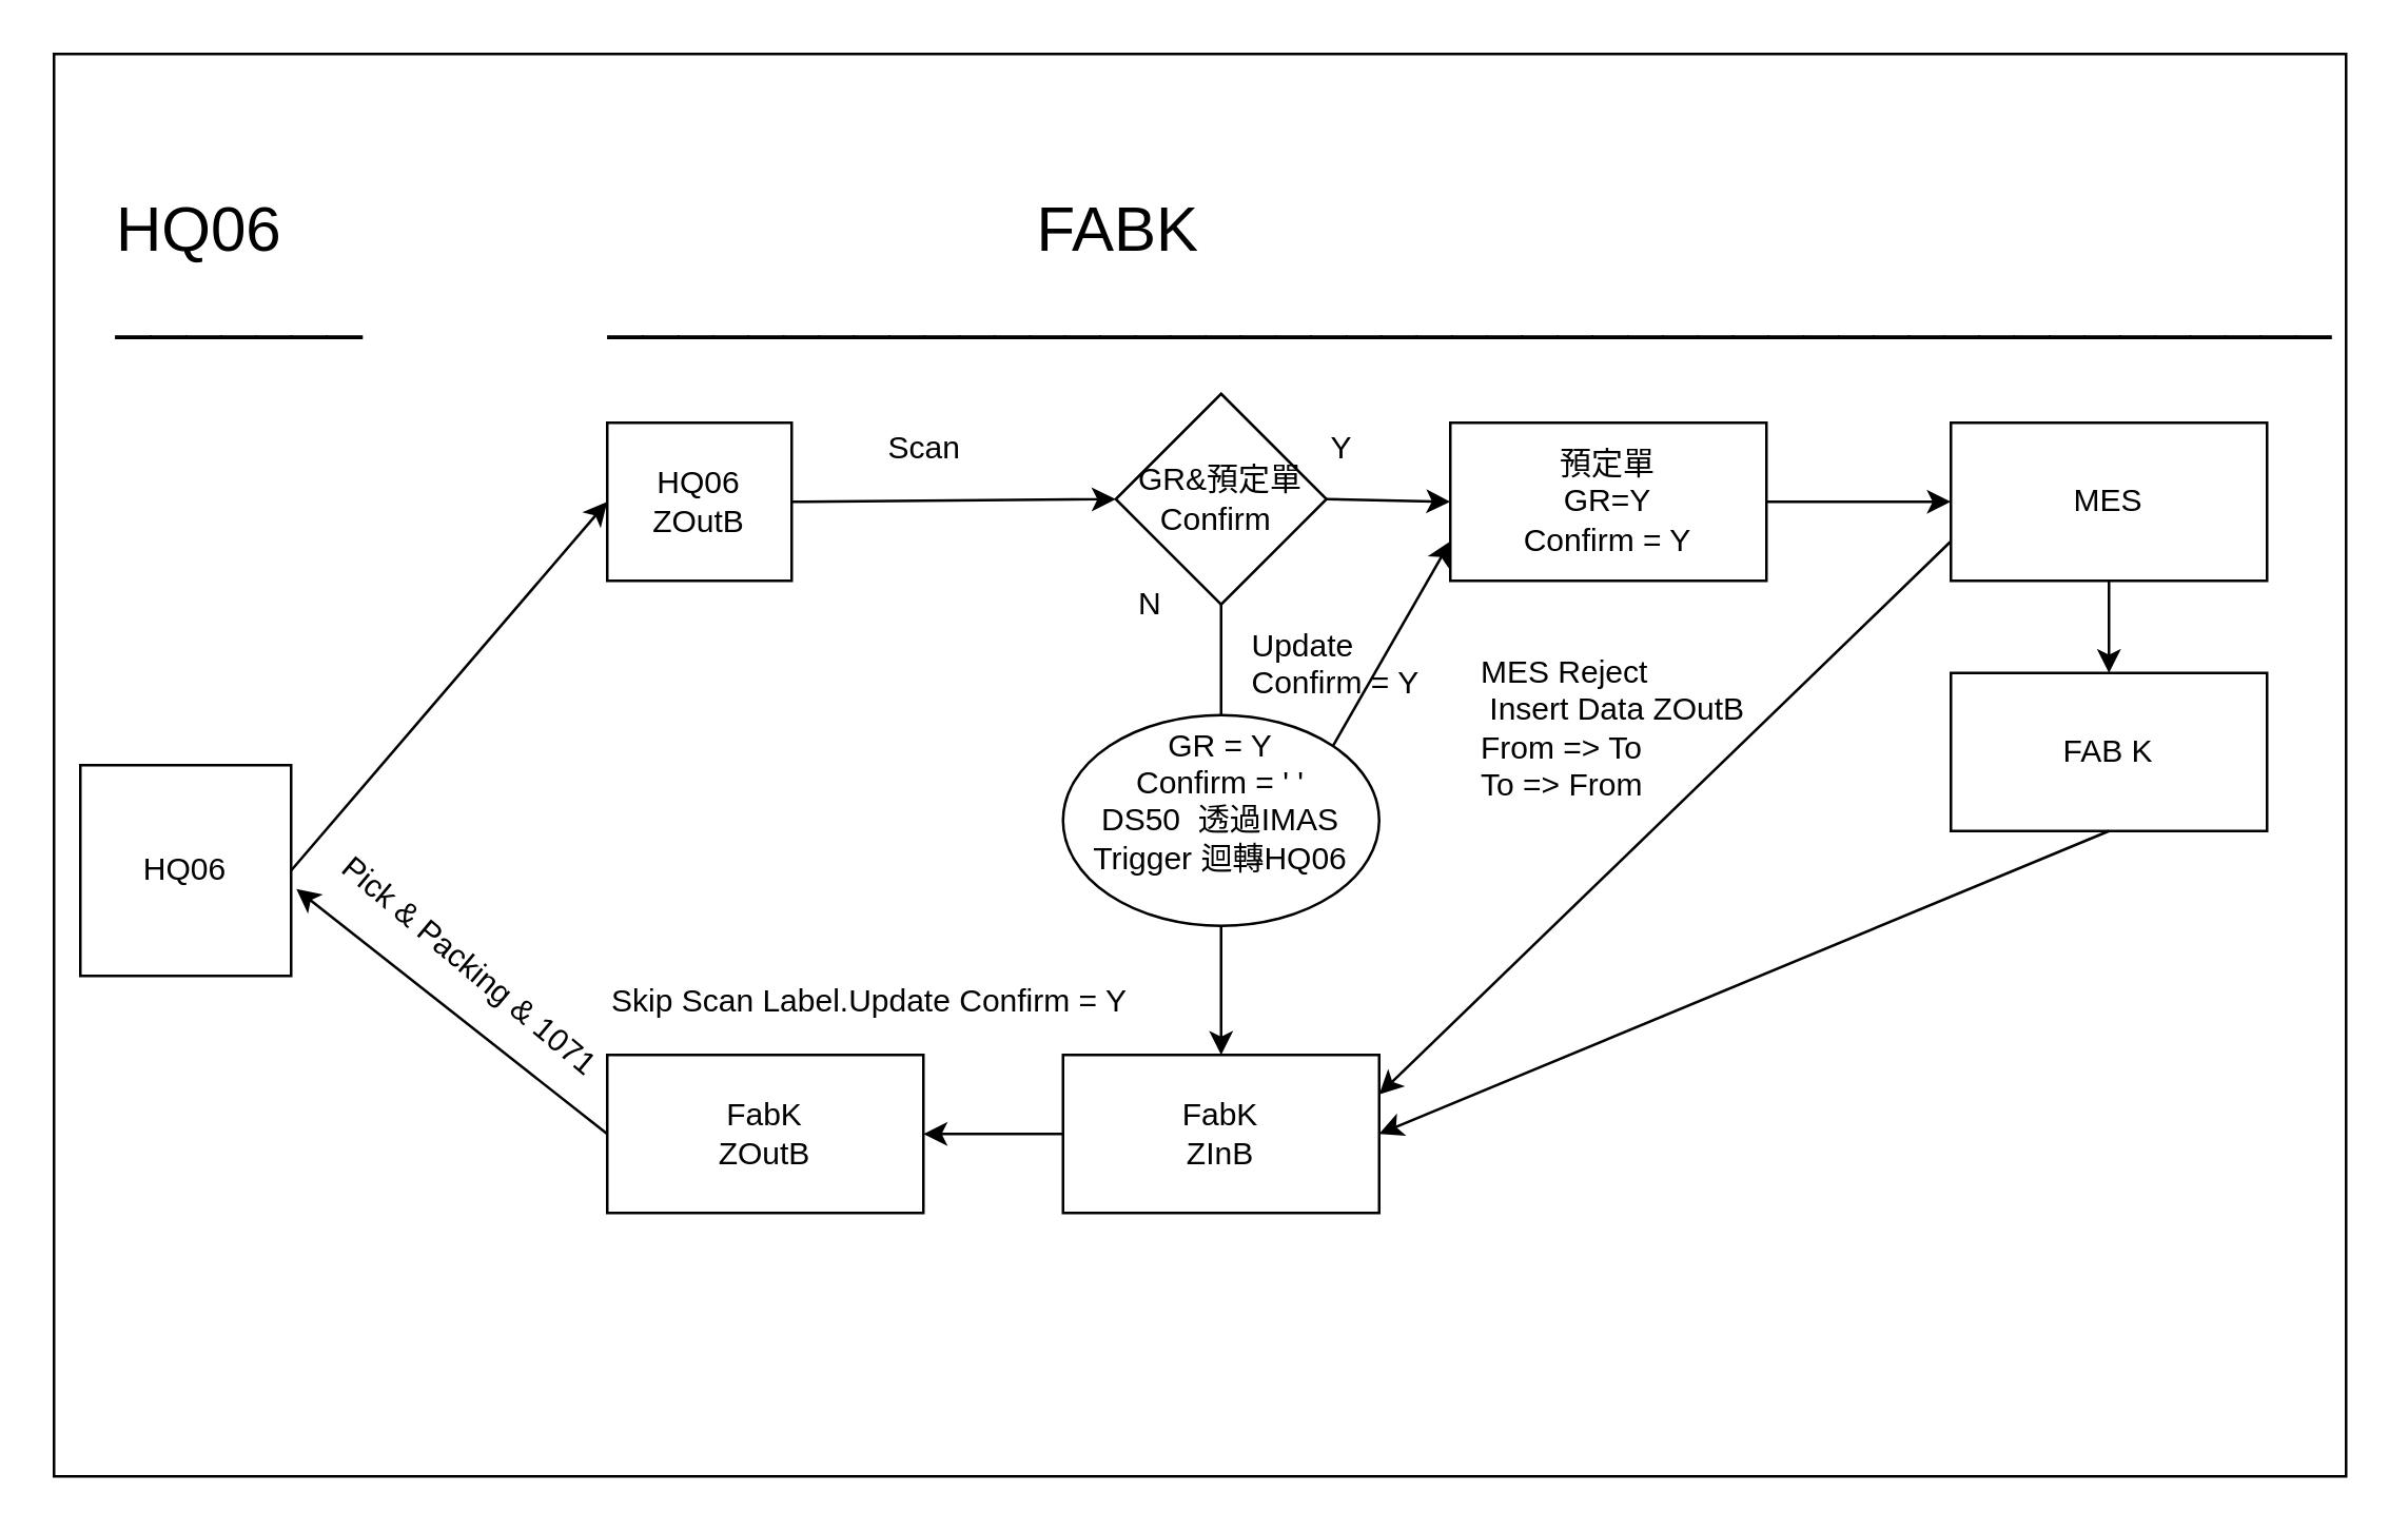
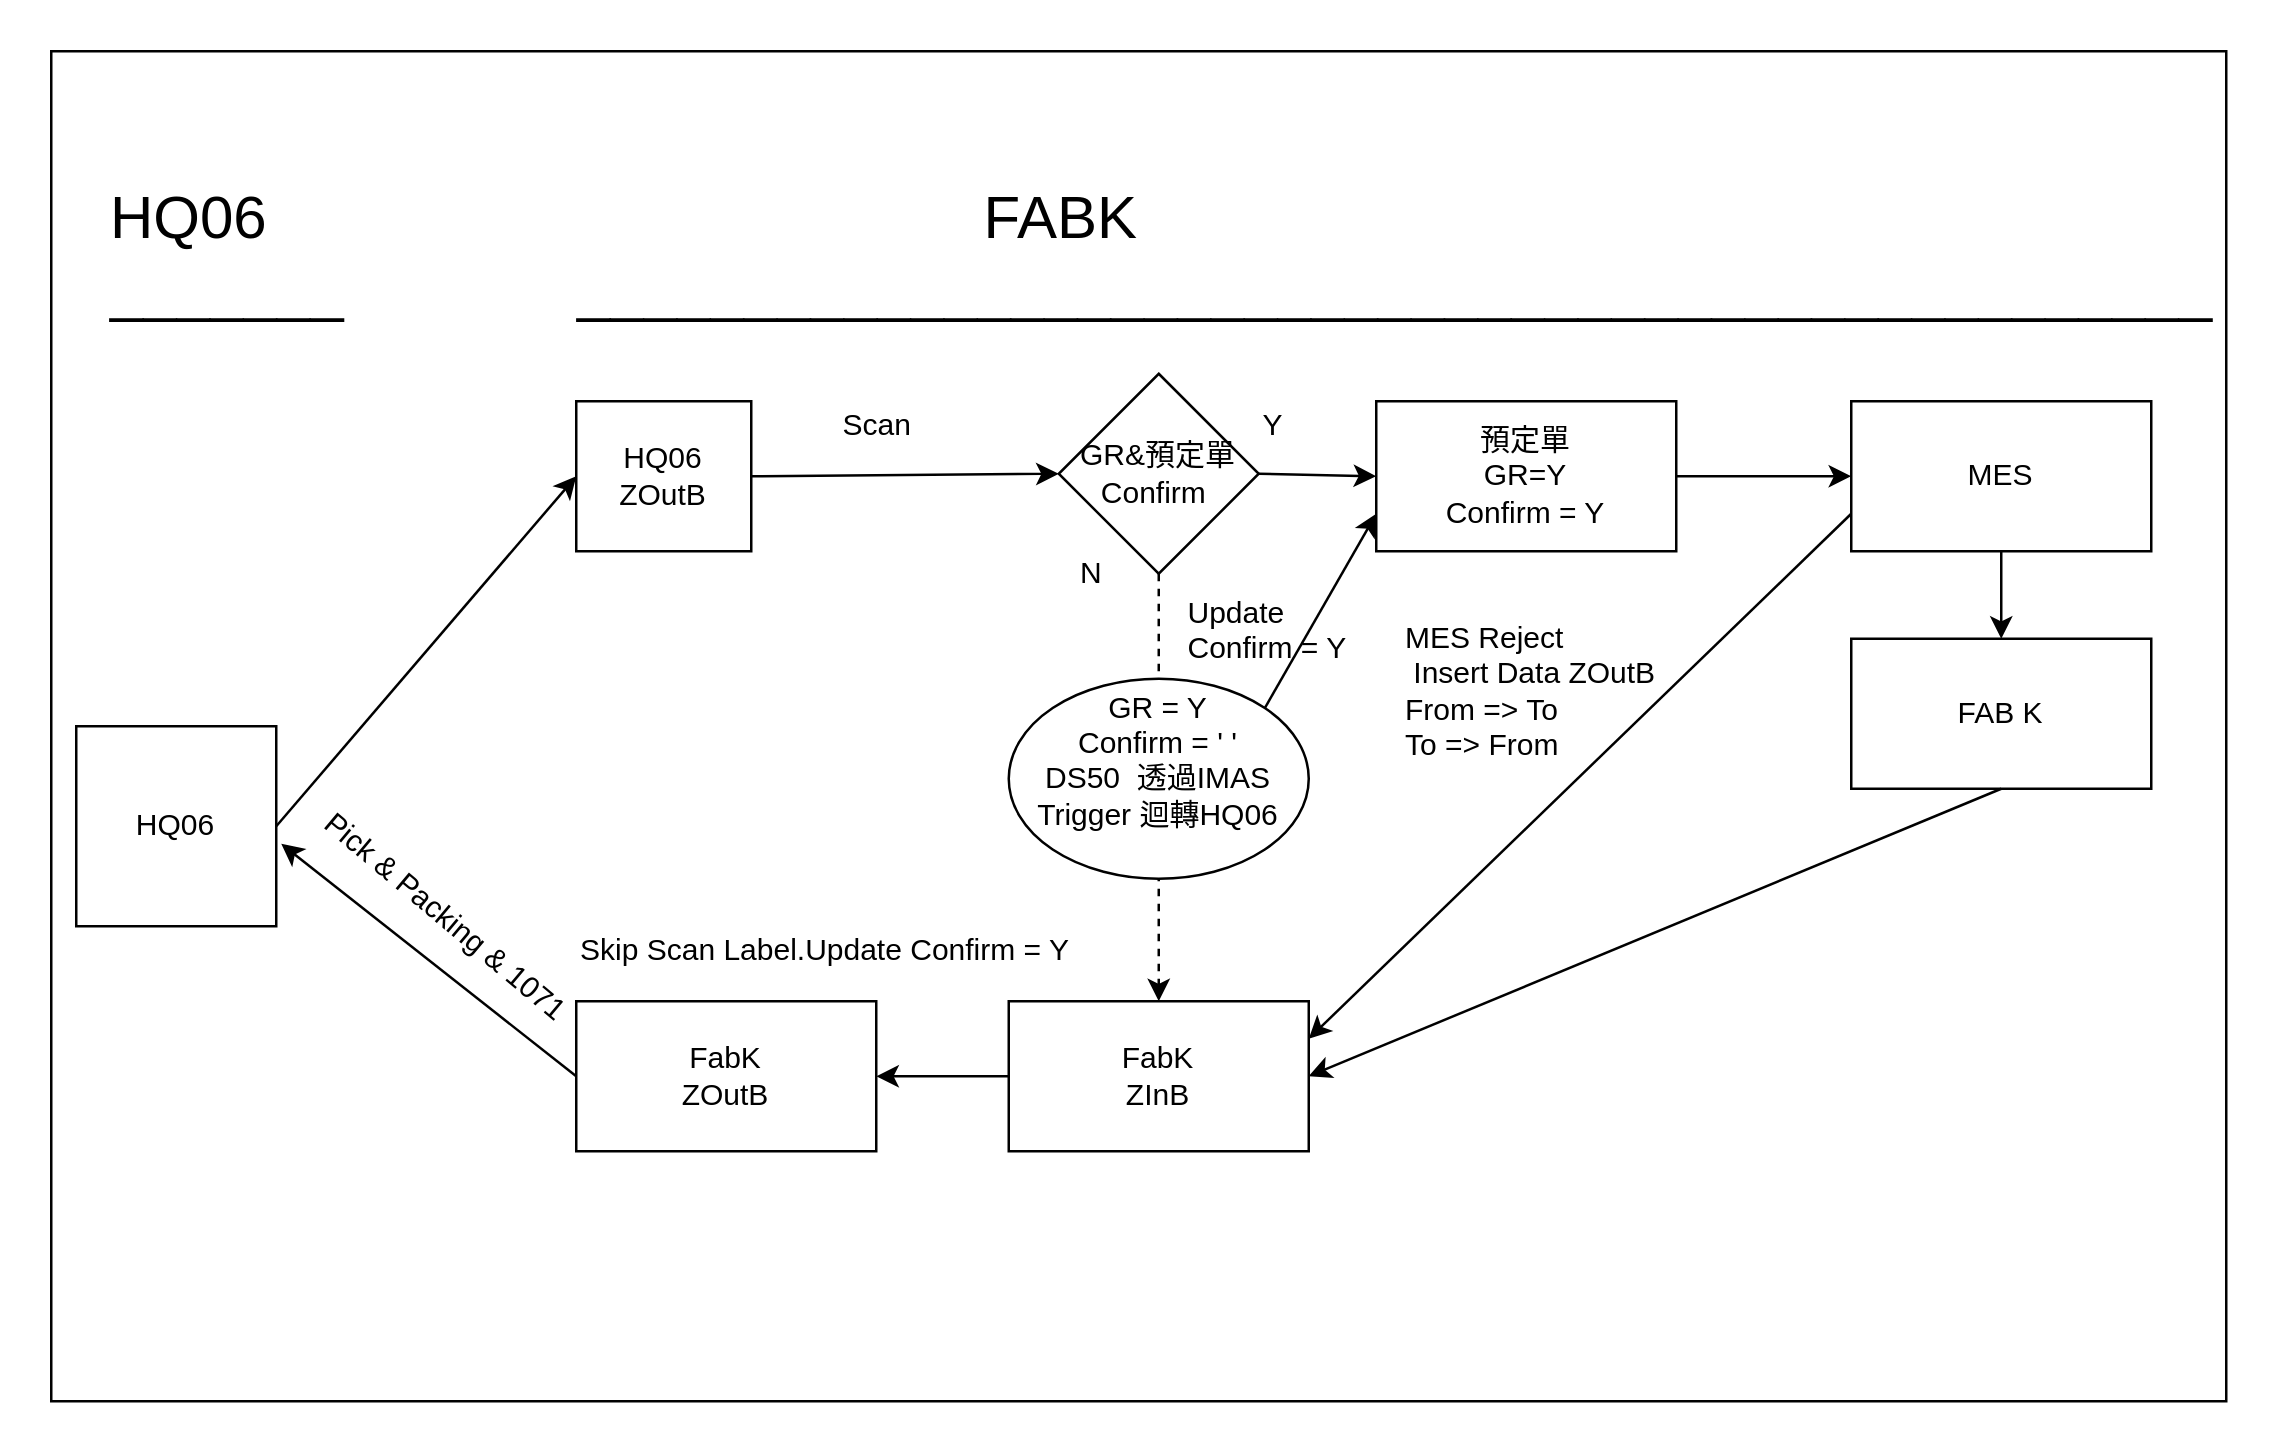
- <mxCell id="9" value="" style="endArrow=classic;html=1;exitX=0.5;exitY=1;exitDx=0;exitDy=0;" parent="1" source="8" target="4" edge="1"><mxGeometry width="50" height="50" relative="1" as="geometry"><mxPoint x="230" y="470" as="sourcePoint" /><mxPoint x="280" y="420" as="targetPoint" /></mxGeometry></mxCell>
+ <mxCell id="9" value="" style="endArrow=classic;html=1;exitX=0.5;exitY=1;exitDx=0;exitDy=0;dashed=1;" parent="1" source="8" target="4" edge="1"><mxGeometry width="50" height="50" relative="1" as="geometry"><mxPoint x="230" y="470" as="sourcePoint" /><mxPoint x="280" y="420" as="targetPoint" /></mxGeometry></mxCell>
